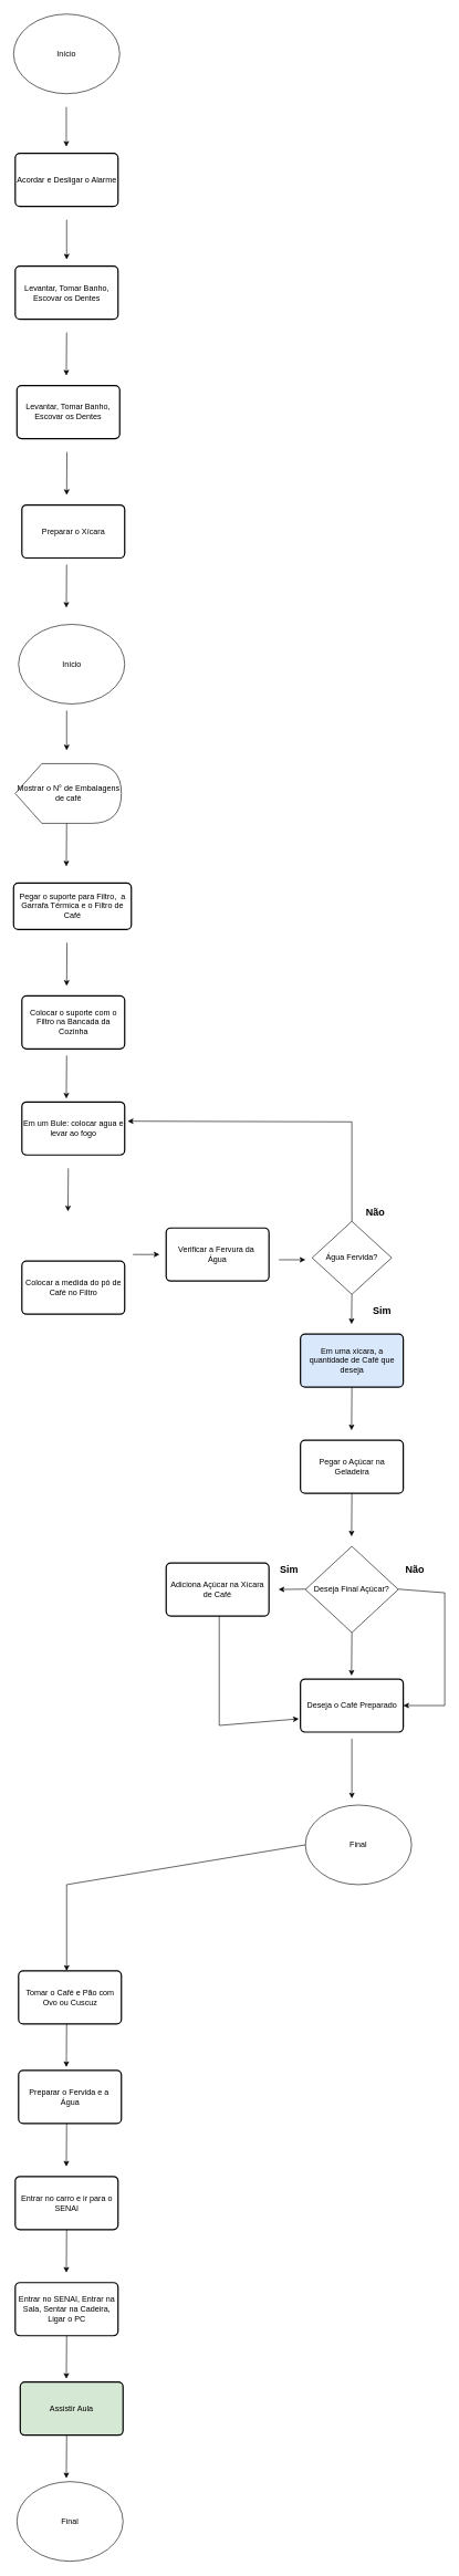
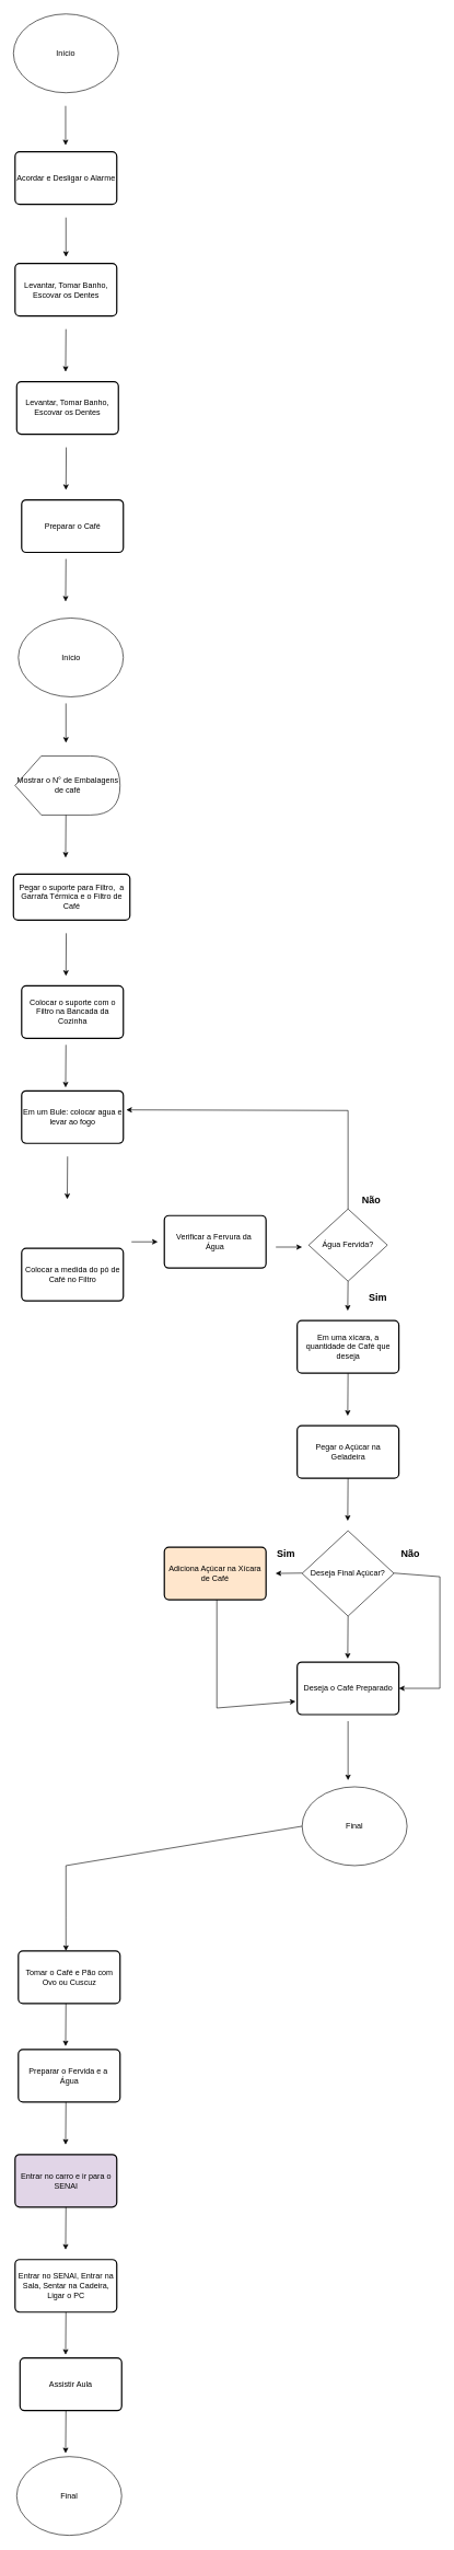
- <mxCell id="6" value="Preparar o Xícara" style="rounded=1;whiteSpace=wrap;html=1;absoluteArcSize=1;arcSize=14;strokeWidth=2;" vertex="1" parent="1"><mxGeometry x="32.5" y="760" width="155" height="80" as="geometry" /></mxCell>
+ <mxCell id="6" value="Preparar o Café" style="rounded=1;whiteSpace=wrap;html=1;absoluteArcSize=1;arcSize=14;strokeWidth=2;" vertex="1" parent="1"><mxGeometry x="32.5" y="760" width="155" height="80" as="geometry" /></mxCell>
- <mxCell id="31" value="&lt;div&gt;Em uma xícara, a quantidade de Café que deseja&lt;br&gt;&lt;/div&gt;" style="rounded=1;whiteSpace=wrap;html=1;absoluteArcSize=1;arcSize=14;strokeWidth=2;fillColor=#dae8fc;" vertex="1" parent="1"><mxGeometry x="452.5" y="2010" width="155" height="80" as="geometry" /></mxCell>
+ <mxCell id="31" value="&lt;div&gt;Em uma xícara, a quantidade de Café que deseja&lt;br&gt;&lt;/div&gt;" style="rounded=1;whiteSpace=wrap;html=1;absoluteArcSize=1;arcSize=14;strokeWidth=2;" vertex="1" parent="1"><mxGeometry x="452.5" y="2010" width="155" height="80" as="geometry" /></mxCell>
- <mxCell id="39" value="Adiciona Açúcar na Xícara de Café" style="rounded=1;whiteSpace=wrap;html=1;absoluteArcSize=1;arcSize=14;strokeWidth=2;" vertex="1" parent="1"><mxGeometry x="250" y="2355" width="155" height="80" as="geometry" /></mxCell>
+ <mxCell id="39" value="Adiciona Açúcar na Xícara de Café" style="rounded=1;whiteSpace=wrap;html=1;absoluteArcSize=1;arcSize=14;strokeWidth=2;fillColor=#ffe6cc;" vertex="1" parent="1"><mxGeometry x="250" y="2355" width="155" height="80" as="geometry" /></mxCell>
- <mxCell id="57" value="Entrar no carro e ir para o SENAI" style="rounded=1;whiteSpace=wrap;html=1;absoluteArcSize=1;arcSize=14;strokeWidth=2;" vertex="1" parent="1"><mxGeometry x="22.5" y="3280" width="155" height="80" as="geometry" /></mxCell>
+ <mxCell id="57" value="Entrar no carro e ir para o SENAI" style="rounded=1;whiteSpace=wrap;html=1;absoluteArcSize=1;arcSize=14;strokeWidth=2;fillColor=#e1d5e7;" vertex="1" parent="1"><mxGeometry x="22.5" y="3280" width="155" height="80" as="geometry" /></mxCell>
- <mxCell id="61" value="Assistir Aula" style="rounded=1;whiteSpace=wrap;html=1;absoluteArcSize=1;arcSize=14;strokeWidth=2;fillColor=#d5e8d4;" vertex="1" parent="1"><mxGeometry x="30" y="3590" width="155" height="80" as="geometry" /></mxCell>
+ <mxCell id="61" value="Assistir Aula" style="rounded=1;whiteSpace=wrap;html=1;absoluteArcSize=1;arcSize=14;strokeWidth=2;" vertex="1" parent="1"><mxGeometry x="30" y="3590" width="155" height="80" as="geometry" /></mxCell>
